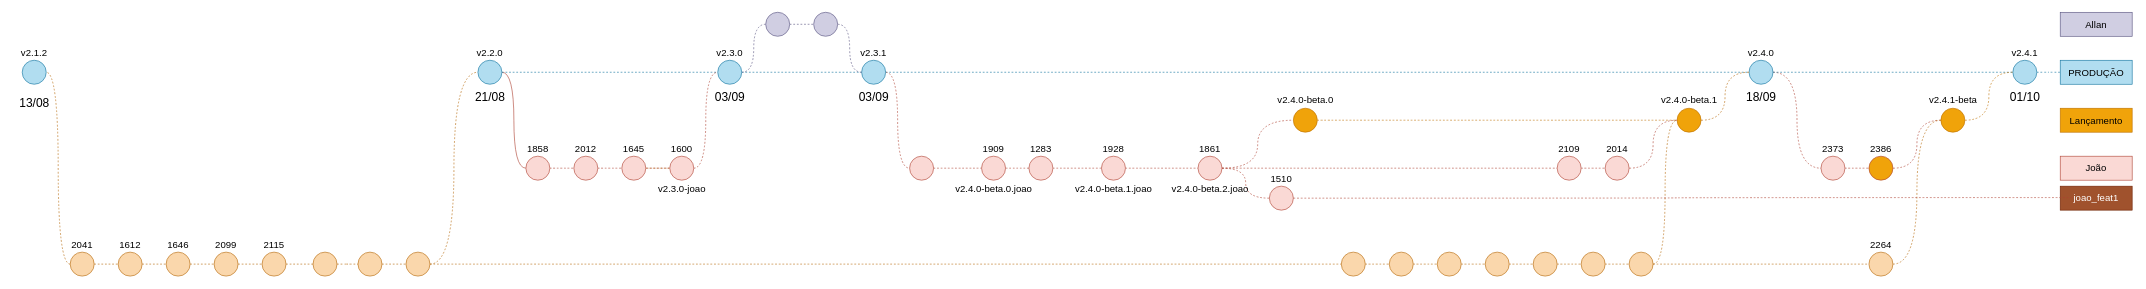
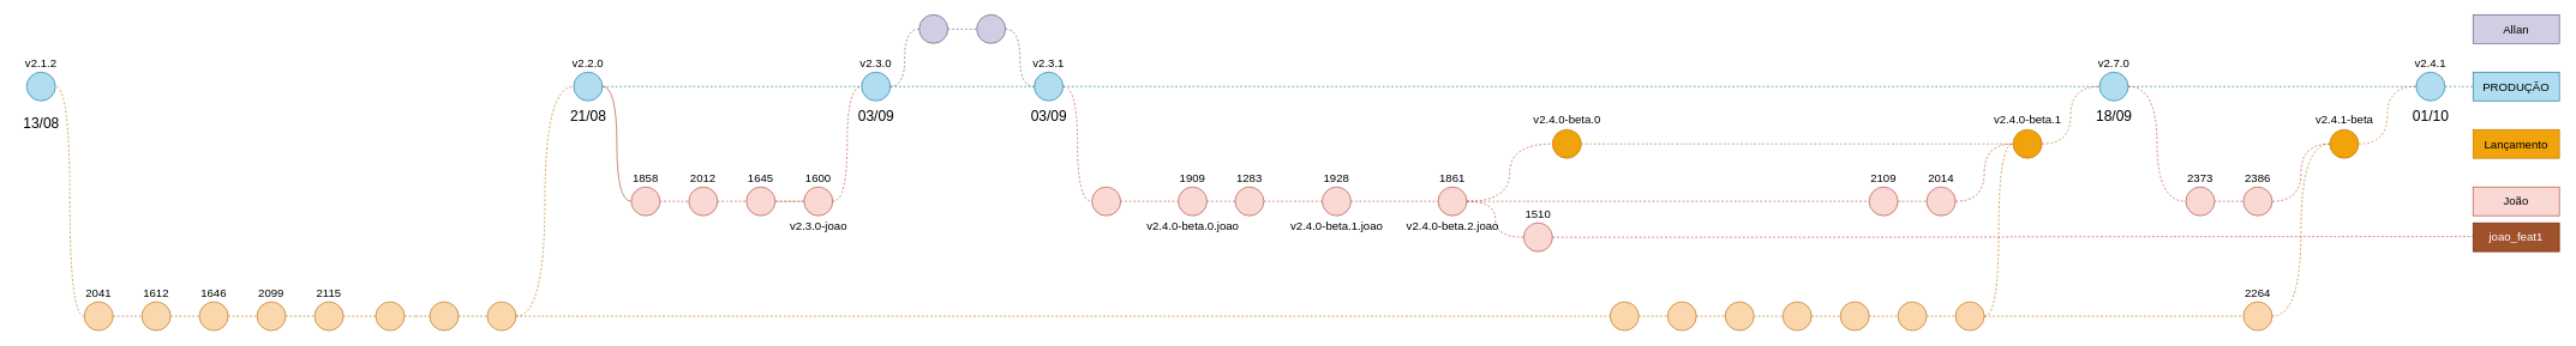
- <mxCell id="79" value="v2.4.0" style="ellipse;whiteSpace=wrap;html=1;aspect=fixed;fillColor=#b1ddf0;strokeColor=#10739e;labelPosition=center;verticalLabelPosition=top;align=center;verticalAlign=bottom;fontStyle=0;labelBackgroundColor=none;fontSize=16;" parent="1" vertex="1"><mxGeometry x="2915" y="100" width="40" height="40" as="geometry" /></mxCell>
+ <mxCell id="79" value="v2.7.0" style="ellipse;whiteSpace=wrap;html=1;aspect=fixed;fillColor=#b1ddf0;strokeColor=#10739e;labelPosition=center;verticalLabelPosition=top;align=center;verticalAlign=bottom;fontStyle=0;labelBackgroundColor=none;fontSize=16;" parent="1" vertex="1"><mxGeometry x="2915" y="100" width="40" height="40" as="geometry" /></mxCell>
- <mxCell id="92" value="2386" style="ellipse;whiteSpace=wrap;html=1;aspect=fixed;fillColor=#f0a30a;strokeColor=#ae4132;labelPosition=center;verticalLabelPosition=top;align=center;verticalAlign=bottom;fontStyle=0;labelBackgroundColor=none;fontSize=16;" parent="1" vertex="1"><mxGeometry x="3115" y="260" width="40" height="40" as="geometry" /></mxCell>
+ <mxCell id="92" value="2386" style="ellipse;whiteSpace=wrap;html=1;aspect=fixed;fillColor=#fad9d5;strokeColor=#ae4132;labelPosition=center;verticalLabelPosition=top;align=center;verticalAlign=bottom;fontStyle=0;labelBackgroundColor=none;fontSize=16;" parent="1" vertex="1"><mxGeometry x="3115" y="260" width="40" height="40" as="geometry" /></mxCell>
